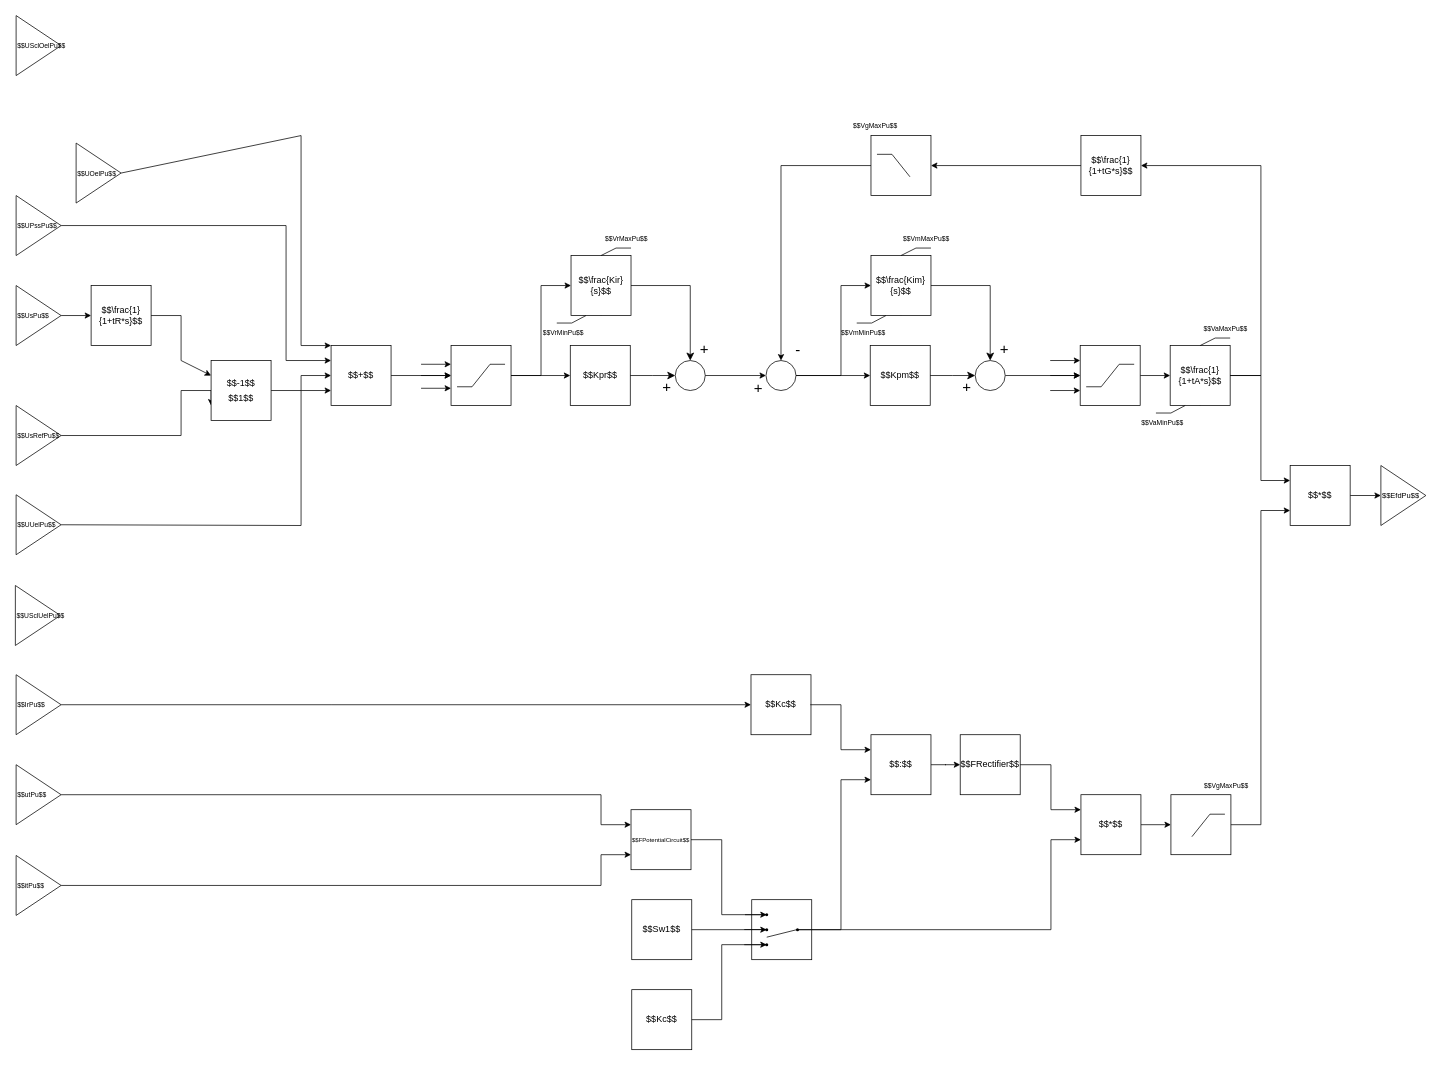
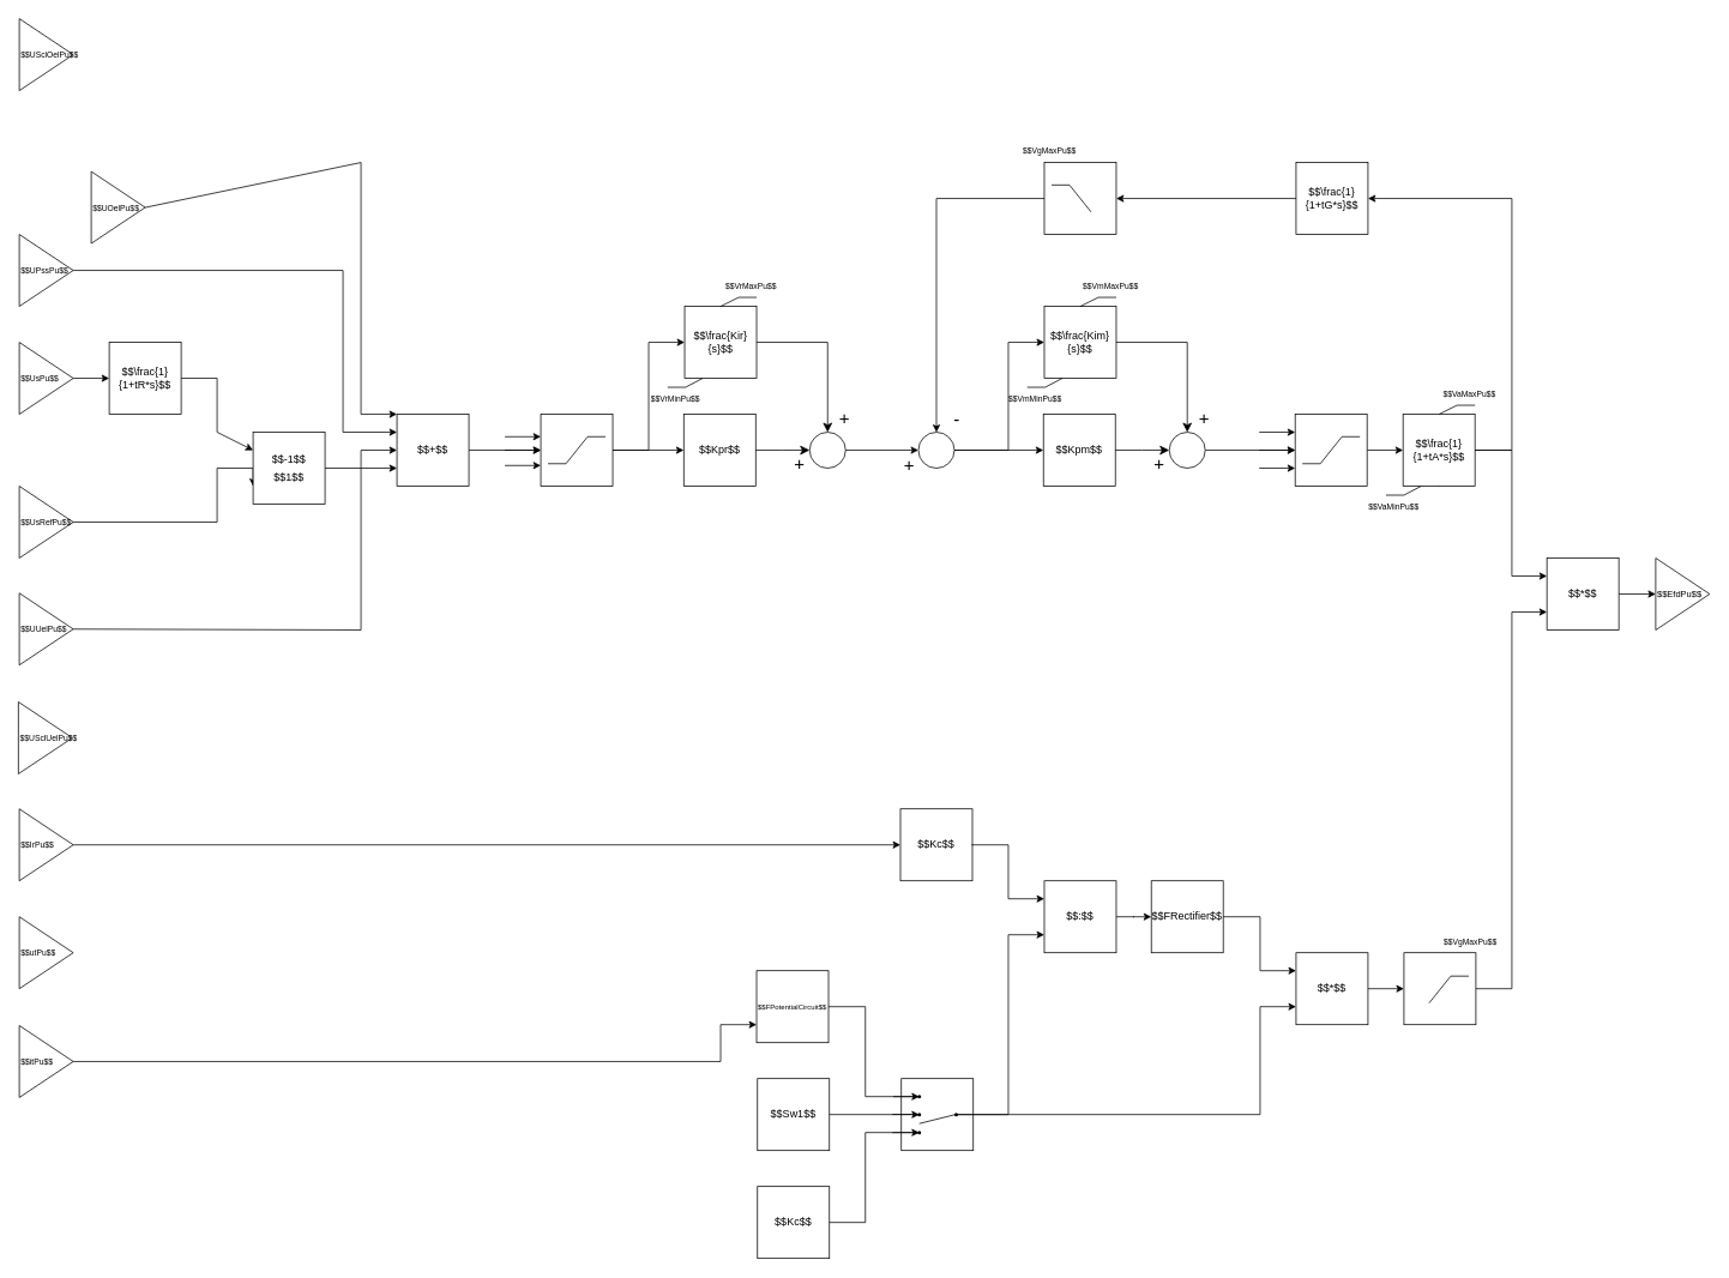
- <mxCell id="125" value="" style="endArrow=classic;html=1;rounded=0;exitX=1;exitY=0.5;exitDx=0;exitDy=0;entryX=0;entryY=0.25;entryDx=0;entryDy=0;" parent="1" source="123" target="11" edge="1"><mxGeometry width="50" height="50" relative="1" as="geometry"><mxPoint x="551" y="1289" as="sourcePoint" /><mxPoint x="601" y="1239" as="targetPoint" /><Array as="points"><mxPoint x="801" y="1059" /><mxPoint x="801" y="1099" /></Array></mxGeometry></mxCell>
